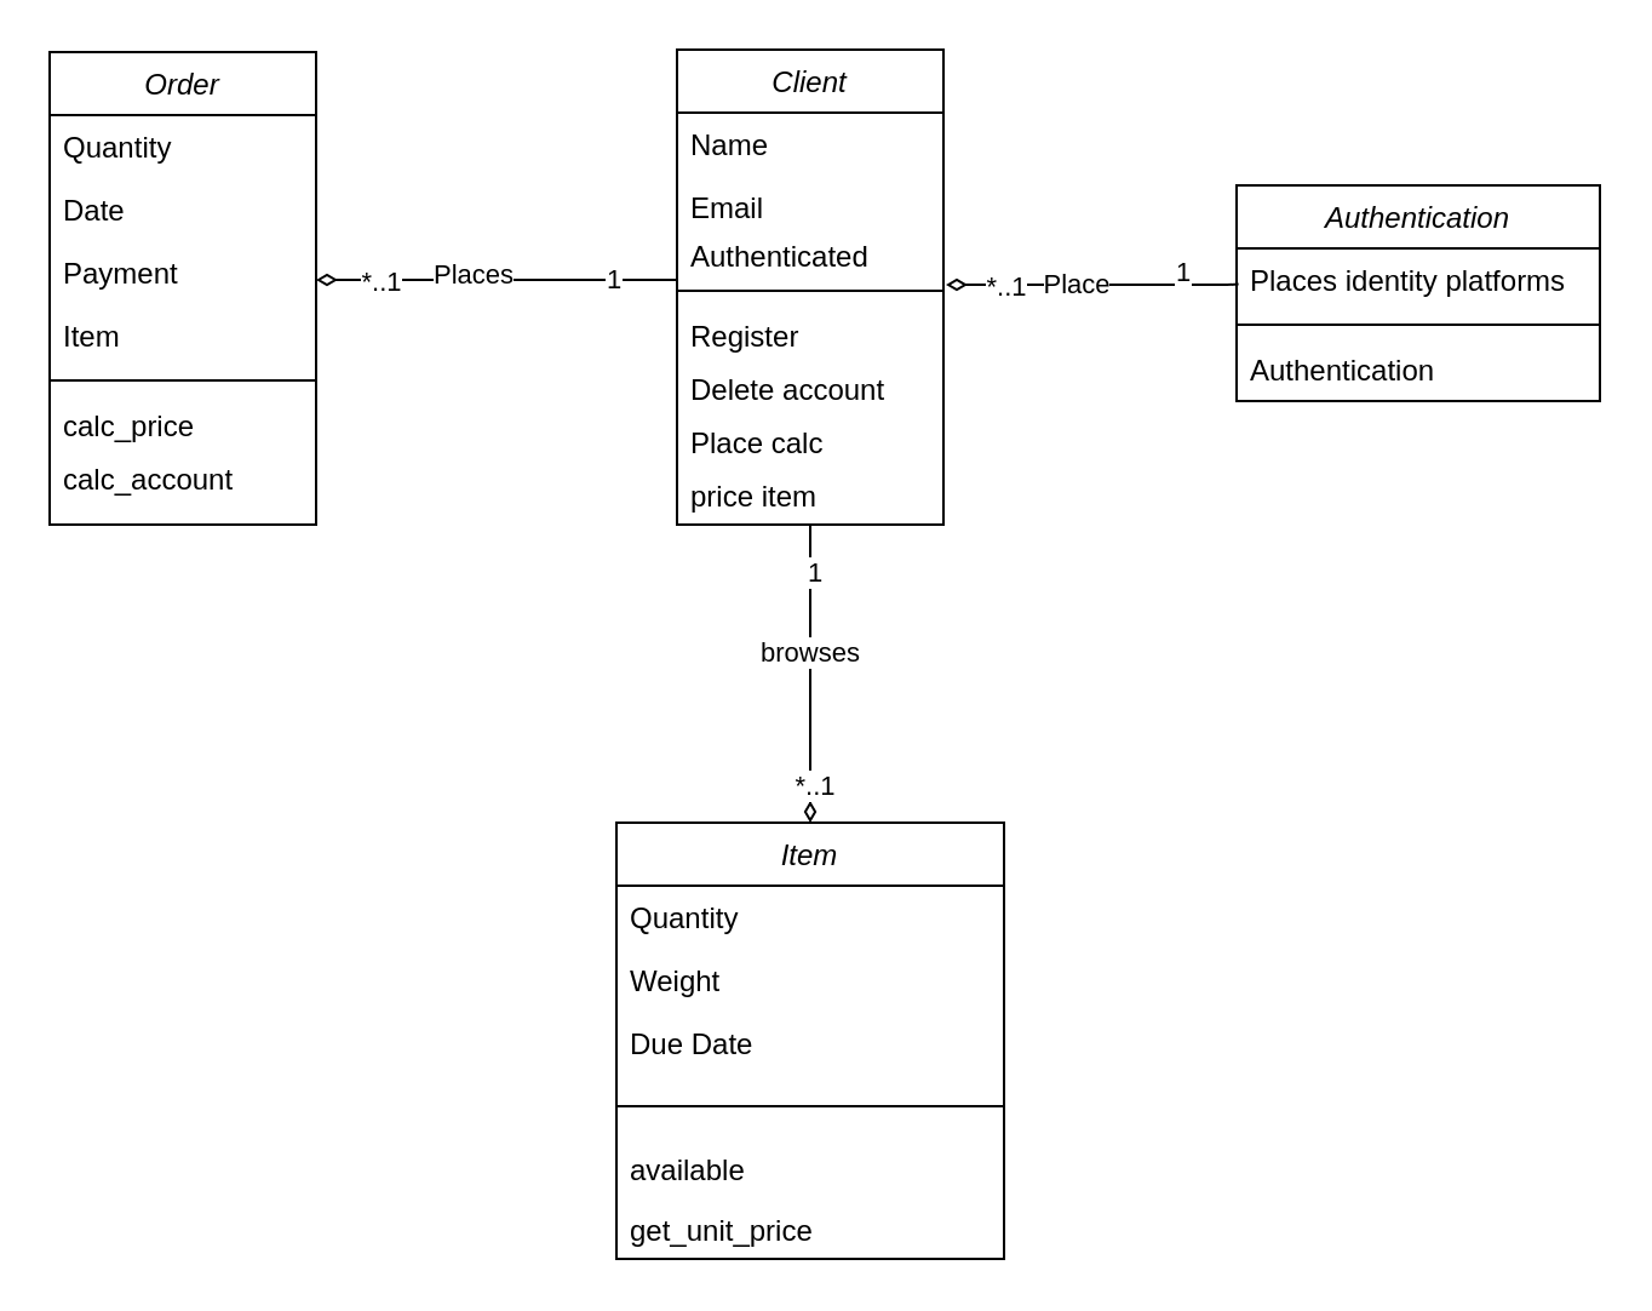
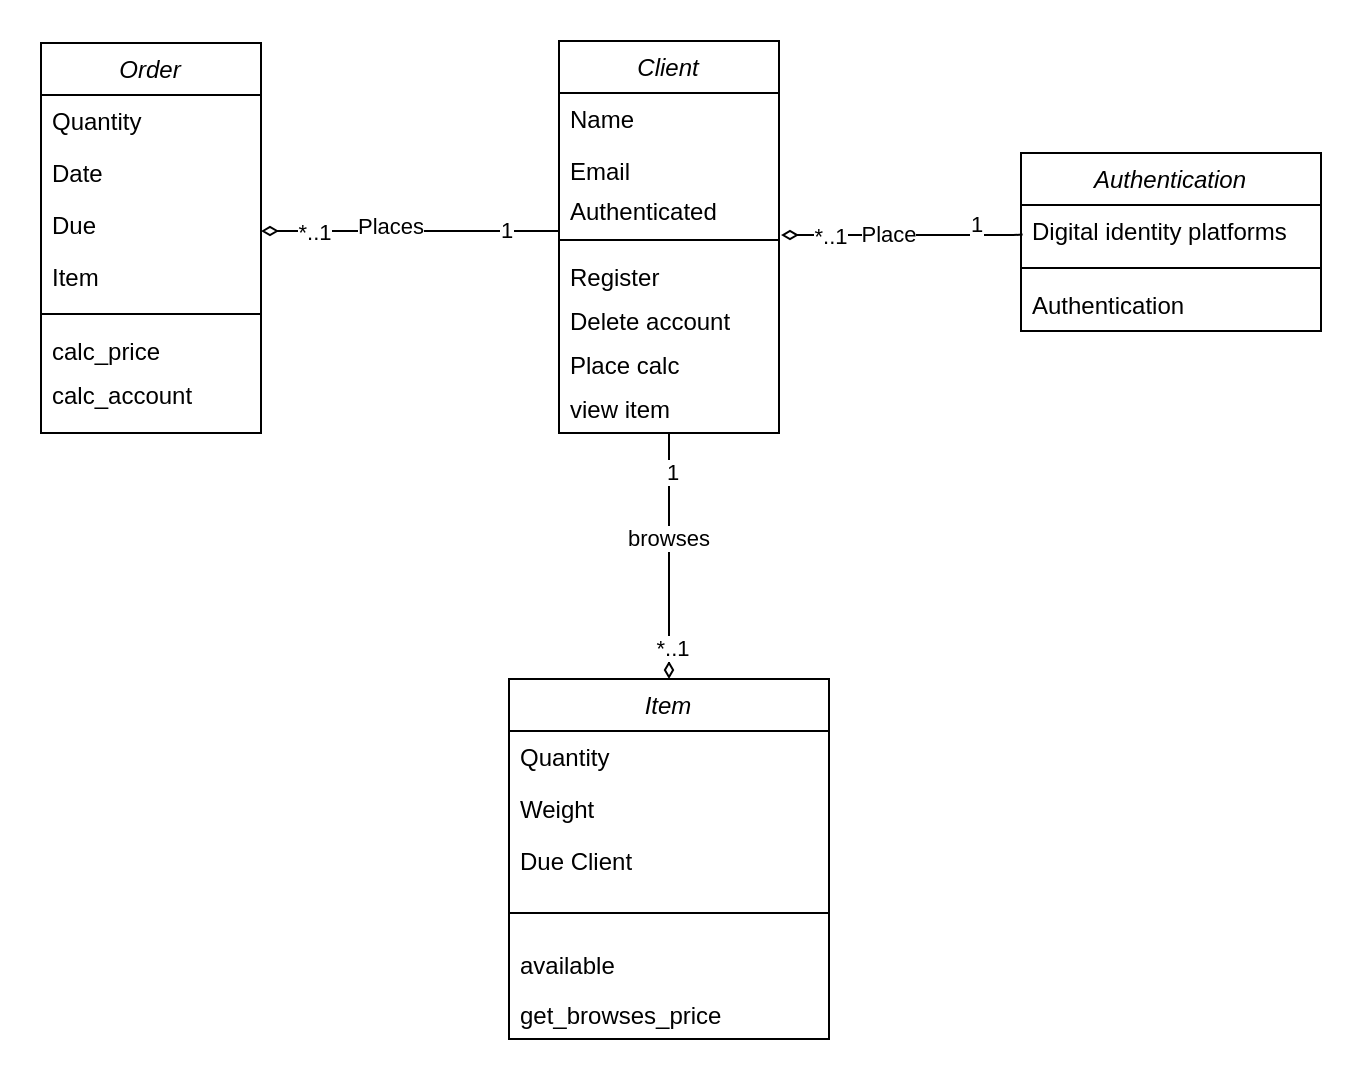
- <mxCell id="12" value="Payment" style="text;align=left;verticalAlign=top;spacingLeft=4;spacingRight=4;overflow=hidden;rotatable=0;points=[[0,0.5],[1,0.5]];portConstraint=eastwest;rounded=0;shadow=0;html=0;" parent="9" vertex="1"><mxGeometry y="78" width="110" height="26" as="geometry" /></mxCell>
+ <mxCell id="12" value="Due" style="text;align=left;verticalAlign=top;spacingLeft=4;spacingRight=4;overflow=hidden;rotatable=0;points=[[0,0.5],[1,0.5]];portConstraint=eastwest;rounded=0;shadow=0;html=0;" parent="9" vertex="1"><mxGeometry y="78" width="110" height="26" as="geometry" /></mxCell>
- <mxCell id="39" value="Places identity platforms" style="text;align=left;verticalAlign=top;spacingLeft=4;spacingRight=4;overflow=hidden;rotatable=0;points=[[0,0.5],[1,0.5]];portConstraint=eastwest;rounded=0;shadow=0;html=0;" parent="34" vertex="1"><mxGeometry y="26" width="150" height="26" as="geometry" /></mxCell>
+ <mxCell id="39" value="Digital identity platforms" style="text;align=left;verticalAlign=top;spacingLeft=4;spacingRight=4;overflow=hidden;rotatable=0;points=[[0,0.5],[1,0.5]];portConstraint=eastwest;rounded=0;shadow=0;html=0;" parent="34" vertex="1"><mxGeometry y="26" width="150" height="26" as="geometry" /></mxCell>
- <mxCell id="29" value="price item" style="text;align=left;verticalAlign=top;spacingLeft=4;spacingRight=4;overflow=hidden;rotatable=0;points=[[0,0.5],[1,0.5]];portConstraint=eastwest;" parent="21" vertex="1"><mxGeometry y="171" width="110" height="22" as="geometry" /></mxCell>
+ <mxCell id="29" value="view item" style="text;align=left;verticalAlign=top;spacingLeft=4;spacingRight=4;overflow=hidden;rotatable=0;points=[[0,0.5],[1,0.5]];portConstraint=eastwest;" parent="21" vertex="1"><mxGeometry y="171" width="110" height="22" as="geometry" /></mxCell>
- <mxCell id="5" value="Due Date" style="text;align=left;verticalAlign=top;spacingLeft=4;spacingRight=4;overflow=hidden;rotatable=0;points=[[0,0.5],[1,0.5]];portConstraint=eastwest;rounded=0;shadow=0;html=0;" parent="2" vertex="1"><mxGeometry y="78" width="160" height="26" as="geometry" /></mxCell>
+ <mxCell id="5" value="Due Client" style="text;align=left;verticalAlign=top;spacingLeft=4;spacingRight=4;overflow=hidden;rotatable=0;points=[[0,0.5],[1,0.5]];portConstraint=eastwest;rounded=0;shadow=0;html=0;" parent="2" vertex="1"><mxGeometry y="78" width="160" height="26" as="geometry" /></mxCell>
- <mxCell id="8" value="get_unit_price" style="text;align=left;verticalAlign=top;spacingLeft=4;spacingRight=4;overflow=hidden;rotatable=0;points=[[0,0.5],[1,0.5]];portConstraint=eastwest;" parent="2" vertex="1"><mxGeometry y="155" width="160" height="25" as="geometry" /></mxCell>
+ <mxCell id="8" value="get_browses_price" style="text;align=left;verticalAlign=top;spacingLeft=4;spacingRight=4;overflow=hidden;rotatable=0;points=[[0,0.5],[1,0.5]];portConstraint=eastwest;" parent="2" vertex="1"><mxGeometry y="155" width="160" height="25" as="geometry" /></mxCell>
